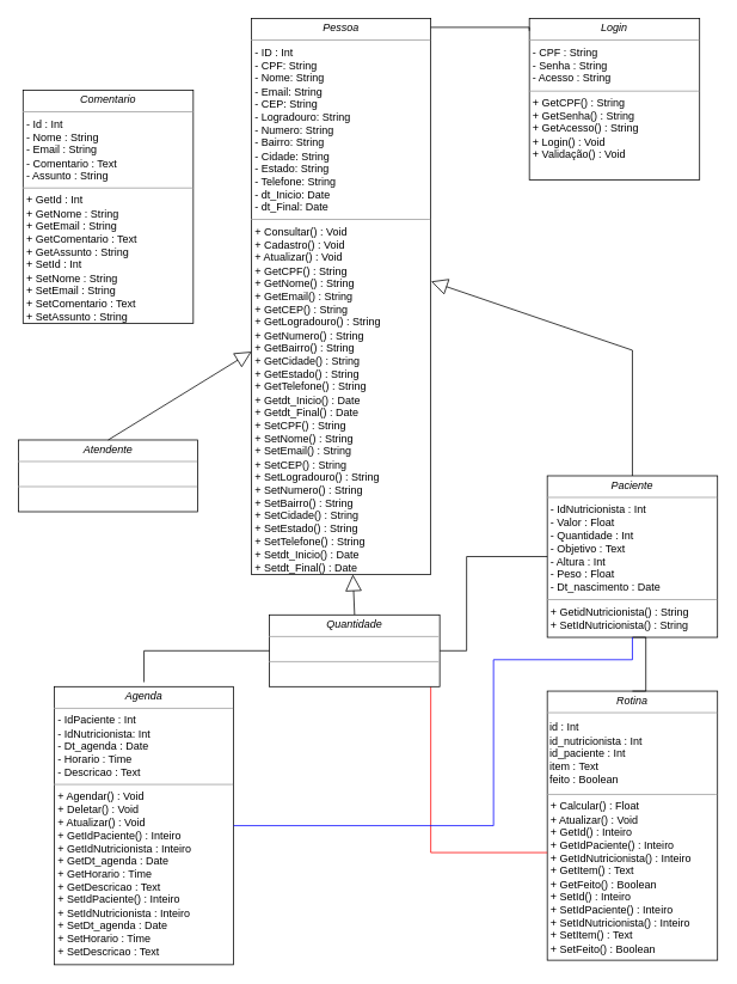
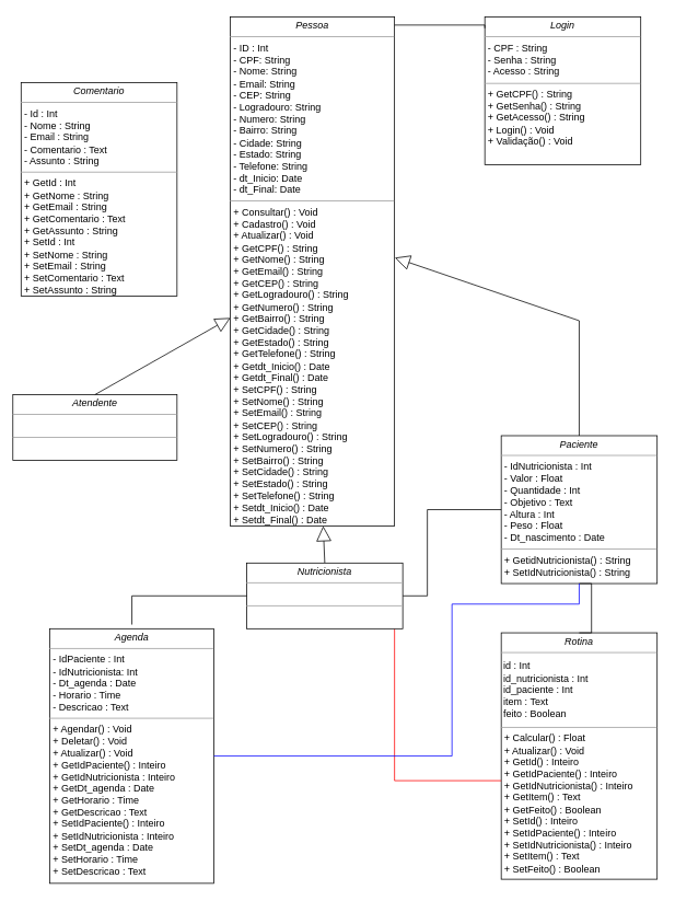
- <mxCell id="2" value="&lt;p style=&quot;margin: 0px ; margin-top: 4px ; text-align: center&quot;&gt;&lt;i&gt;Atendente&lt;/i&gt;&lt;/p&gt;&lt;hr size=&quot;1&quot;&gt;&lt;p style=&quot;margin: 0px ; margin-left: 4px&quot;&gt;&lt;br&gt;&lt;/p&gt;&lt;hr size=&quot;1&quot;&gt;&lt;p style=&quot;margin: 0px 0px 0px 4px&quot;&gt;&lt;br&gt;&lt;/p&gt;" style="verticalAlign=top;align=left;overflow=fill;fontSize=12;fontFamily=Helvetica;html=1;rounded=0;shadow=0;comic=0;labelBackgroundColor=none;strokeWidth=1" parent="1" vertex="1"><mxGeometry x="20" y="490" width="200" height="80" as="geometry" /></mxCell>
+ <mxCell id="2" value="&lt;p style=&quot;margin: 0px ; margin-top: 4px ; text-align: center&quot;&gt;&lt;i&gt;Atendente&lt;/i&gt;&lt;/p&gt;&lt;hr size=&quot;1&quot;&gt;&lt;p style=&quot;margin: 0px ; margin-left: 4px&quot;&gt;&lt;br&gt;&lt;/p&gt;&lt;hr size=&quot;1&quot;&gt;&lt;p style=&quot;margin: 0px 0px 0px 4px&quot;&gt;&lt;br&gt;&lt;/p&gt;" style="verticalAlign=top;align=left;overflow=fill;fontSize=12;fontFamily=Helvetica;html=1;rounded=0;shadow=0;comic=0;labelBackgroundColor=none;strokeWidth=1" parent="1" vertex="1"><mxGeometry x="15" y="480" width="200" height="80" as="geometry" /></mxCell>
- <mxCell id="15" value="&lt;p style=&quot;margin: 0px ; margin-top: 4px ; text-align: center&quot;&gt;&lt;i&gt;Quantidade&lt;/i&gt;&lt;/p&gt;&lt;hr size=&quot;1&quot;&gt;&lt;p style=&quot;margin: 0px ; margin-left: 4px&quot;&gt;&lt;br&gt;&lt;/p&gt;&lt;hr size=&quot;1&quot;&gt;&lt;p style=&quot;margin: 0px 0px 0px 4px&quot;&gt;&lt;br&gt;&lt;/p&gt;" style="verticalAlign=top;align=left;overflow=fill;fontSize=12;fontFamily=Helvetica;html=1;rounded=0;shadow=0;comic=0;labelBackgroundColor=none;strokeWidth=1" parent="1" vertex="1"><mxGeometry x="300" y="685" width="190" height="80" as="geometry" /></mxCell>
+ <mxCell id="15" value="&lt;p style=&quot;margin: 0px ; margin-top: 4px ; text-align: center&quot;&gt;&lt;i&gt;Nutricionista&lt;/i&gt;&lt;/p&gt;&lt;hr size=&quot;1&quot;&gt;&lt;p style=&quot;margin: 0px ; margin-left: 4px&quot;&gt;&lt;br&gt;&lt;/p&gt;&lt;hr size=&quot;1&quot;&gt;&lt;p style=&quot;margin: 0px 0px 0px 4px&quot;&gt;&lt;br&gt;&lt;/p&gt;" style="verticalAlign=top;align=left;overflow=fill;fontSize=12;fontFamily=Helvetica;html=1;rounded=0;shadow=0;comic=0;labelBackgroundColor=none;strokeWidth=1" parent="1" vertex="1"><mxGeometry x="300" y="685" width="190" height="80" as="geometry" /></mxCell>
